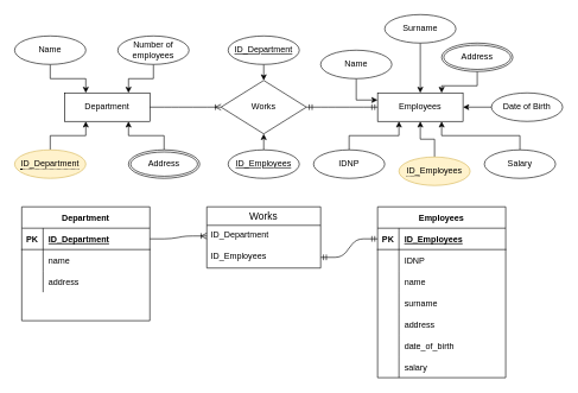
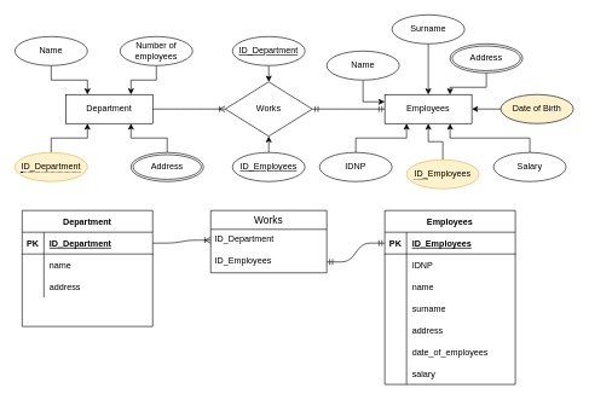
- <mxCell id="59" value="Date of Birth" style="ellipse;whiteSpace=wrap;html=1;align=center;" parent="1" vertex="1"><mxGeometry x="690" y="130" width="100" height="40" as="geometry" /></mxCell>
+ <mxCell id="59" value="Date of Birth" style="ellipse;whiteSpace=wrap;html=1;align=center;fillColor=#fff2cc;" parent="1" vertex="1"><mxGeometry x="690" y="130" width="100" height="40" as="geometry" /></mxCell>
- <mxCell id="23" value="date_of_birth" style="shape=partialRectangle;connectable=0;fillColor=none;top=0;left=0;bottom=0;right=0;align=left;spacingLeft=6;overflow=hidden;" parent="21" vertex="1"><mxGeometry x="30" width="150" height="30" as="geometry" /></mxCell>
+ <mxCell id="23" value="date_of_employees" style="shape=partialRectangle;connectable=0;fillColor=none;top=0;left=0;bottom=0;right=0;align=left;spacingLeft=6;overflow=hidden;" parent="21" vertex="1"><mxGeometry x="30" width="150" height="30" as="geometry" /></mxCell>
